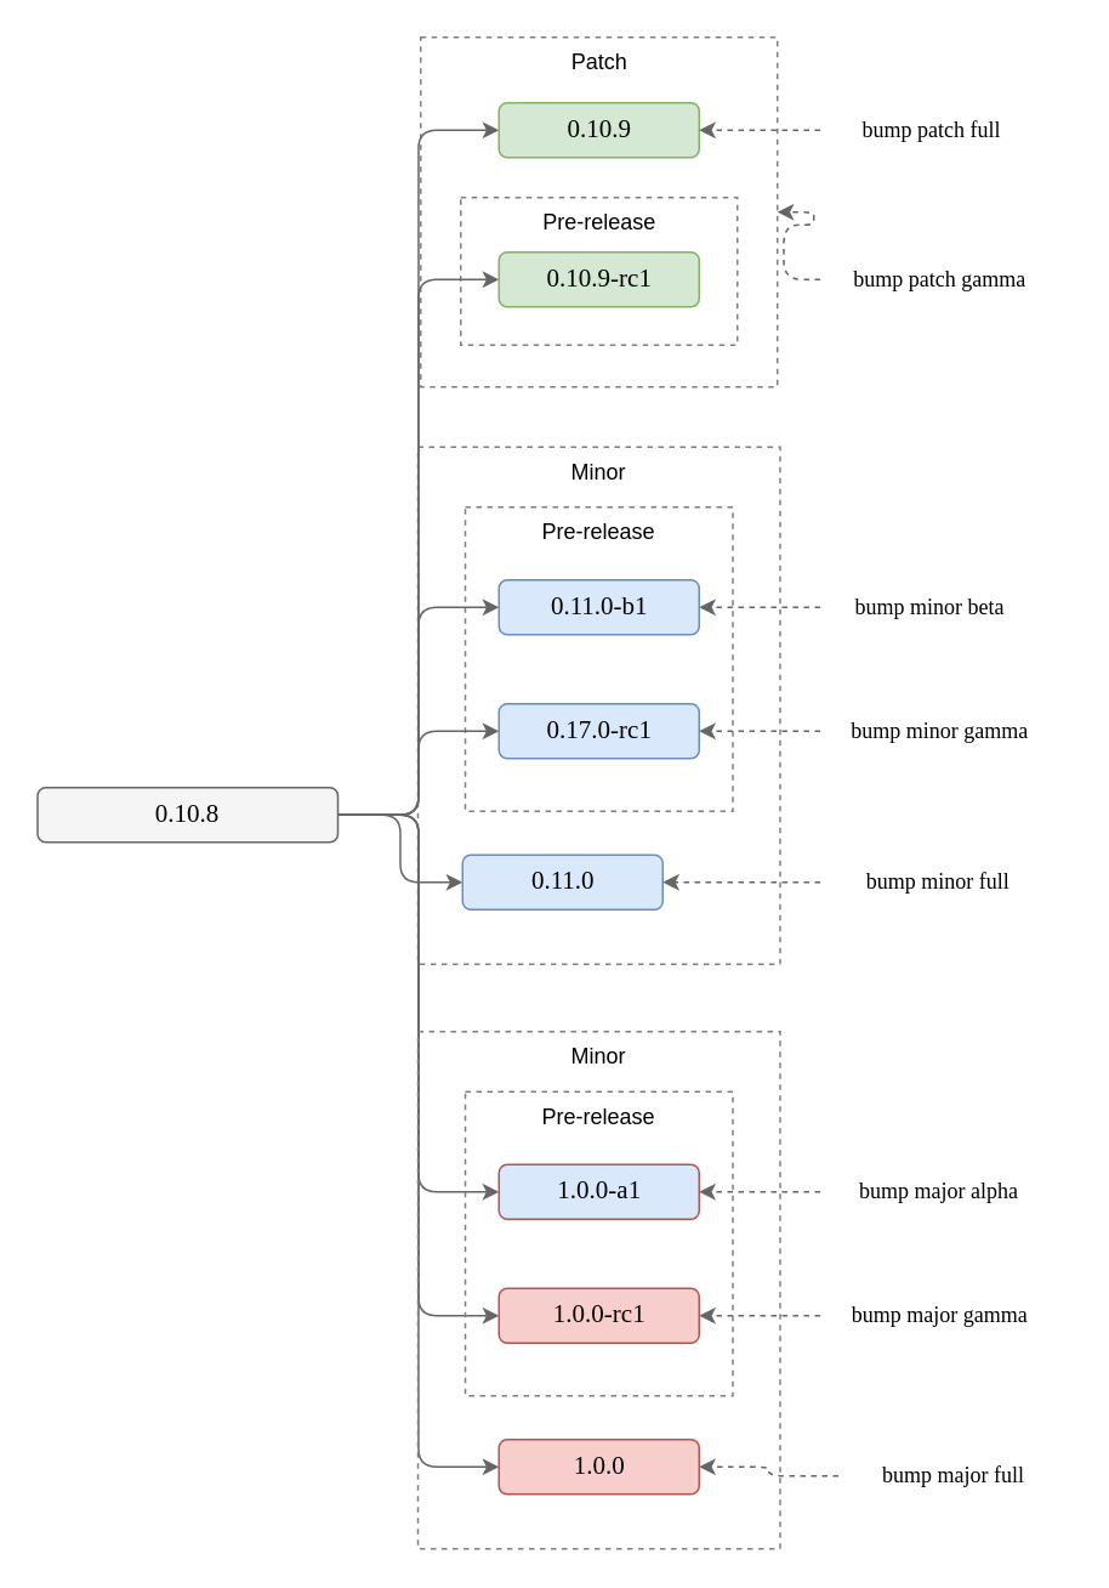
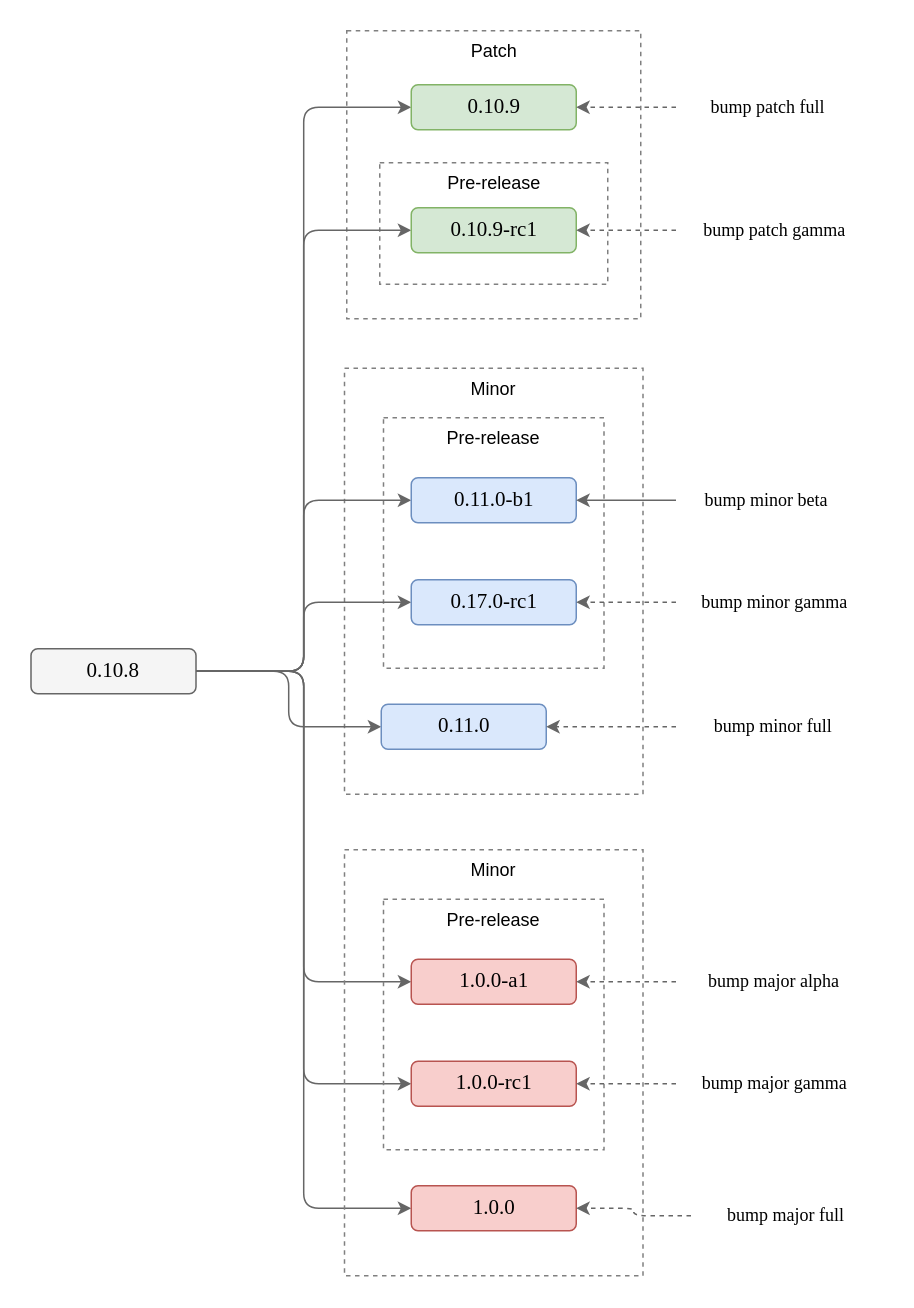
- <mxCell id="31" style="edgeStyle=orthogonalEdgeStyle;orthogonalLoop=1;jettySize=auto;html=1;exitX=0;exitY=0.5;exitDx=0;exitDy=0;endArrow=classic;endFill=1;strokeColor=#666666;fontFamily=Fira Code;fontColor=#000000;dashed=1;" parent="1" source="32" target="2" edge="1"><mxGeometry relative="1" as="geometry" /></mxCell>
+ <mxCell id="31" style="edgeStyle=orthogonalEdgeStyle;orthogonalLoop=1;jettySize=auto;html=1;exitX=0;exitY=0.5;exitDx=0;exitDy=0;entryX=1;entryY=0.5;entryDx=0;entryDy=0;endArrow=classic;endFill=1;strokeColor=#666666;fontFamily=Fira Code;fontColor=#000000;dashed=1;" parent="1" source="32" target="18" edge="1"><mxGeometry relative="1" as="geometry" /></mxCell>
- <mxCell id="39" style="edgeStyle=orthogonalEdgeStyle;orthogonalLoop=1;jettySize=auto;html=1;exitX=0;exitY=0.5;exitDx=0;exitDy=0;entryX=1;entryY=0.5;entryDx=0;entryDy=0;endArrow=classic;endFill=1;strokeColor=#666666;fontFamily=Fira Code;fontColor=#000000;dashed=1;" parent="1" source="40" target="15" edge="1"><mxGeometry relative="1" as="geometry" /></mxCell>
+ <mxCell id="39" style="edgeStyle=orthogonalEdgeStyle;orthogonalLoop=1;jettySize=auto;html=1;exitX=0;exitY=0.5;exitDx=0;exitDy=0;entryX=1;entryY=0.5;entryDx=0;entryDy=0;endArrow=classic;endFill=1;strokeColor=#666666;fontFamily=Fira Code;fontColor=#000000;dashed=0;" parent="1" source="40" target="15" edge="1"><mxGeometry relative="1" as="geometry" /></mxCell>
- <mxCell id="14" value="0.10.8" style="rounded=1;whiteSpace=wrap;html=1;fillColor=#f5f5f5;fontFamily=Fira Code;fontSize=14;fontStyle=0;strokeColor=#666666;" parent="1" vertex="1"><mxGeometry x="20" y="432" width="165" height="30" as="geometry" /></mxCell>
+ <mxCell id="14" value="0.10.8" style="rounded=1;whiteSpace=wrap;html=1;fillColor=#f5f5f5;fontFamily=Fira Code;fontSize=14;fontStyle=0;strokeColor=#666666;" parent="1" vertex="1"><mxGeometry x="20" y="432" width="110" height="30" as="geometry" /></mxCell>
- <mxCell id="22" value="1.0.0-a1" style="rounded=1;whiteSpace=wrap;html=1;fillColor=#dae8fc;fontFamily=Fira Code;fontSize=14;fontStyle=0;strokeColor=#b85450;" parent="1" vertex="1"><mxGeometry x="273.5" y="639" width="110" height="30" as="geometry" /></mxCell>
+ <mxCell id="22" value="1.0.0-a1" style="rounded=1;whiteSpace=wrap;html=1;fillColor=#f8cecc;fontFamily=Fira Code;fontSize=14;fontStyle=0;strokeColor=#b85450;" parent="1" vertex="1"><mxGeometry x="273.5" y="639" width="110" height="30" as="geometry" /></mxCell>
